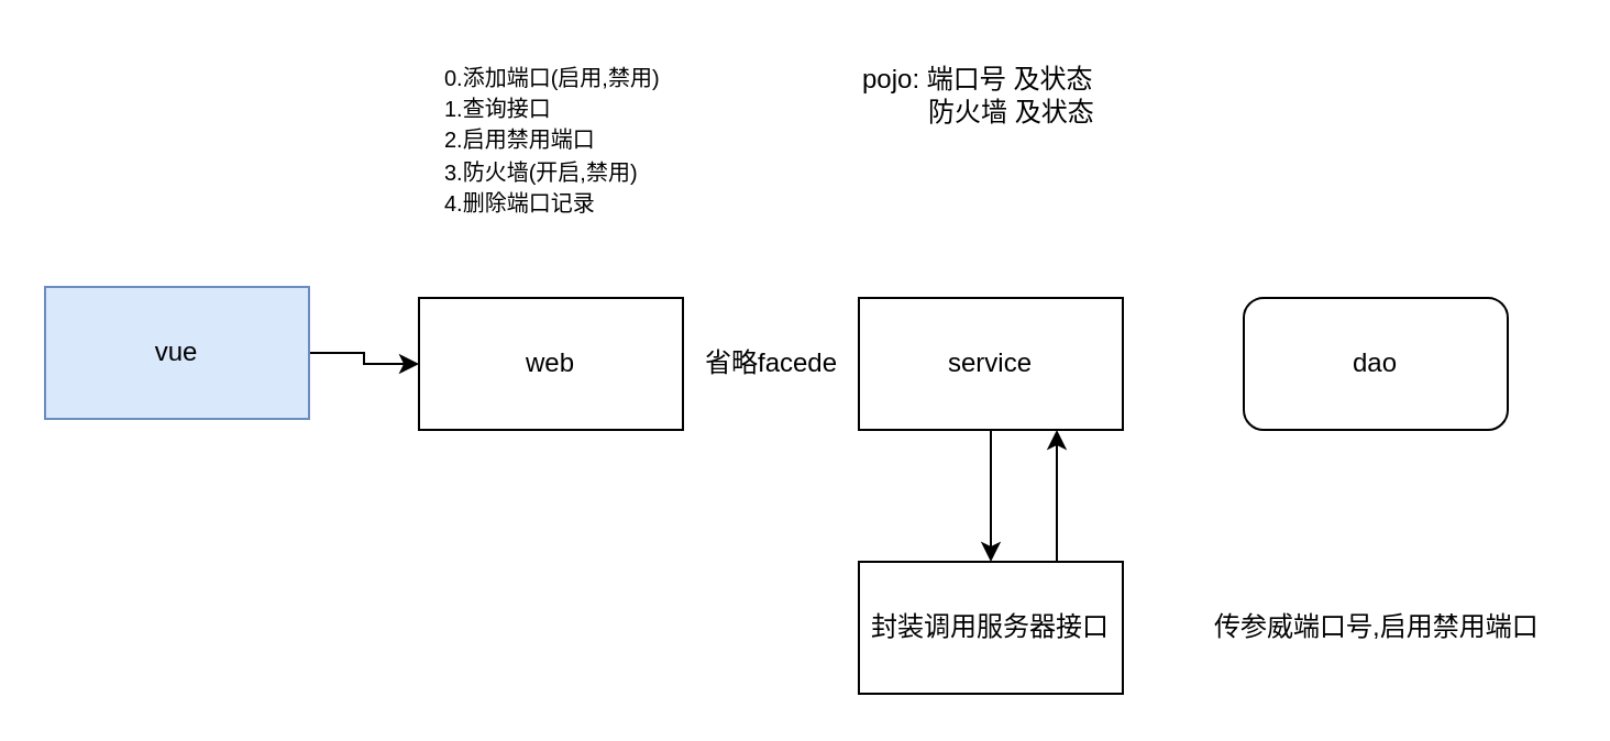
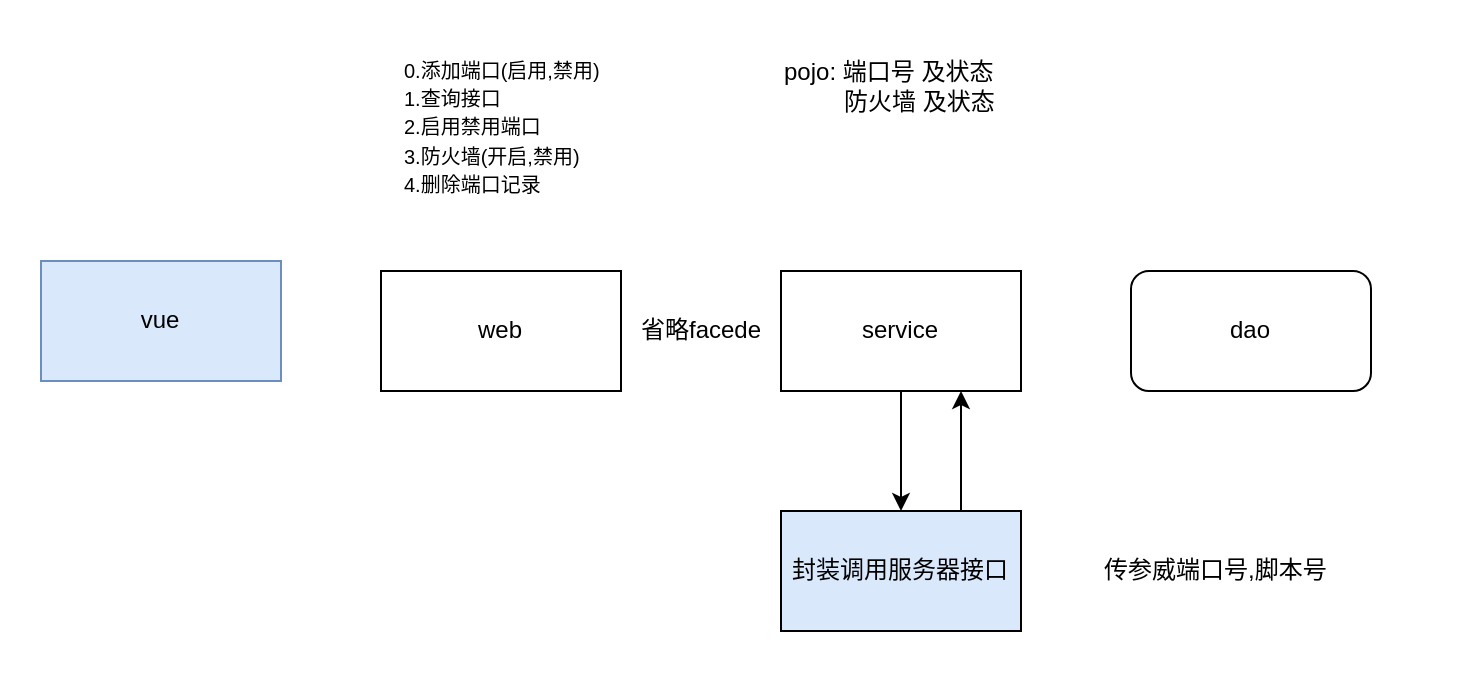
- <mxCell id="2" value="" style="edgeStyle=orthogonalEdgeStyle;rounded=0;orthogonalLoop=1;jettySize=auto;html=1;" edge="1" parent="1" source="3" target="4"><mxGeometry relative="1" as="geometry" /></mxCell>
- <mxCell id="11" value="封装调用服务器接口" style="rounded=0;whiteSpace=wrap;html=1;" vertex="1" parent="1"><mxGeometry x="390" y="255" width="120" height="60" as="geometry" /></mxCell>
+ <mxCell id="11" value="封装调用服务器接口" style="rounded=0;whiteSpace=wrap;html=1;fillColor=#dae8fc;" vertex="1" parent="1"><mxGeometry x="390" y="255" width="120" height="60" as="geometry" /></mxCell>
- <mxCell id="12" value="传参威端口号,启用禁用端口" style="text;html=1;strokeColor=none;fillColor=none;align=left;verticalAlign=middle;whiteSpace=wrap;rounded=0;" vertex="1" parent="1"><mxGeometry x="550" y="262.5" width="160" height="45" as="geometry" /></mxCell>
+ <mxCell id="12" value="传参威端口号,脚本号" style="text;html=1;strokeColor=none;fillColor=none;align=left;verticalAlign=middle;whiteSpace=wrap;rounded=0;" vertex="1" parent="1"><mxGeometry x="550" y="262.5" width="160" height="45" as="geometry" /></mxCell>
